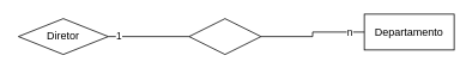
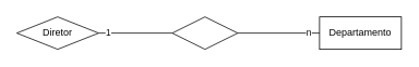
- <mxCell id="5" value="Departamento" style="whiteSpace=wrap;html=1;align=center;" vertex="1" parent="1"><mxGeometry x="405" y="15" width="100" height="40" as="geometry" /></mxCell>
+ <mxCell id="5" value="Departamento" style="whiteSpace=wrap;html=1;align=center;" vertex="1" parent="1"><mxGeometry x="390" y="20" width="100" height="40" as="geometry" /></mxCell>
